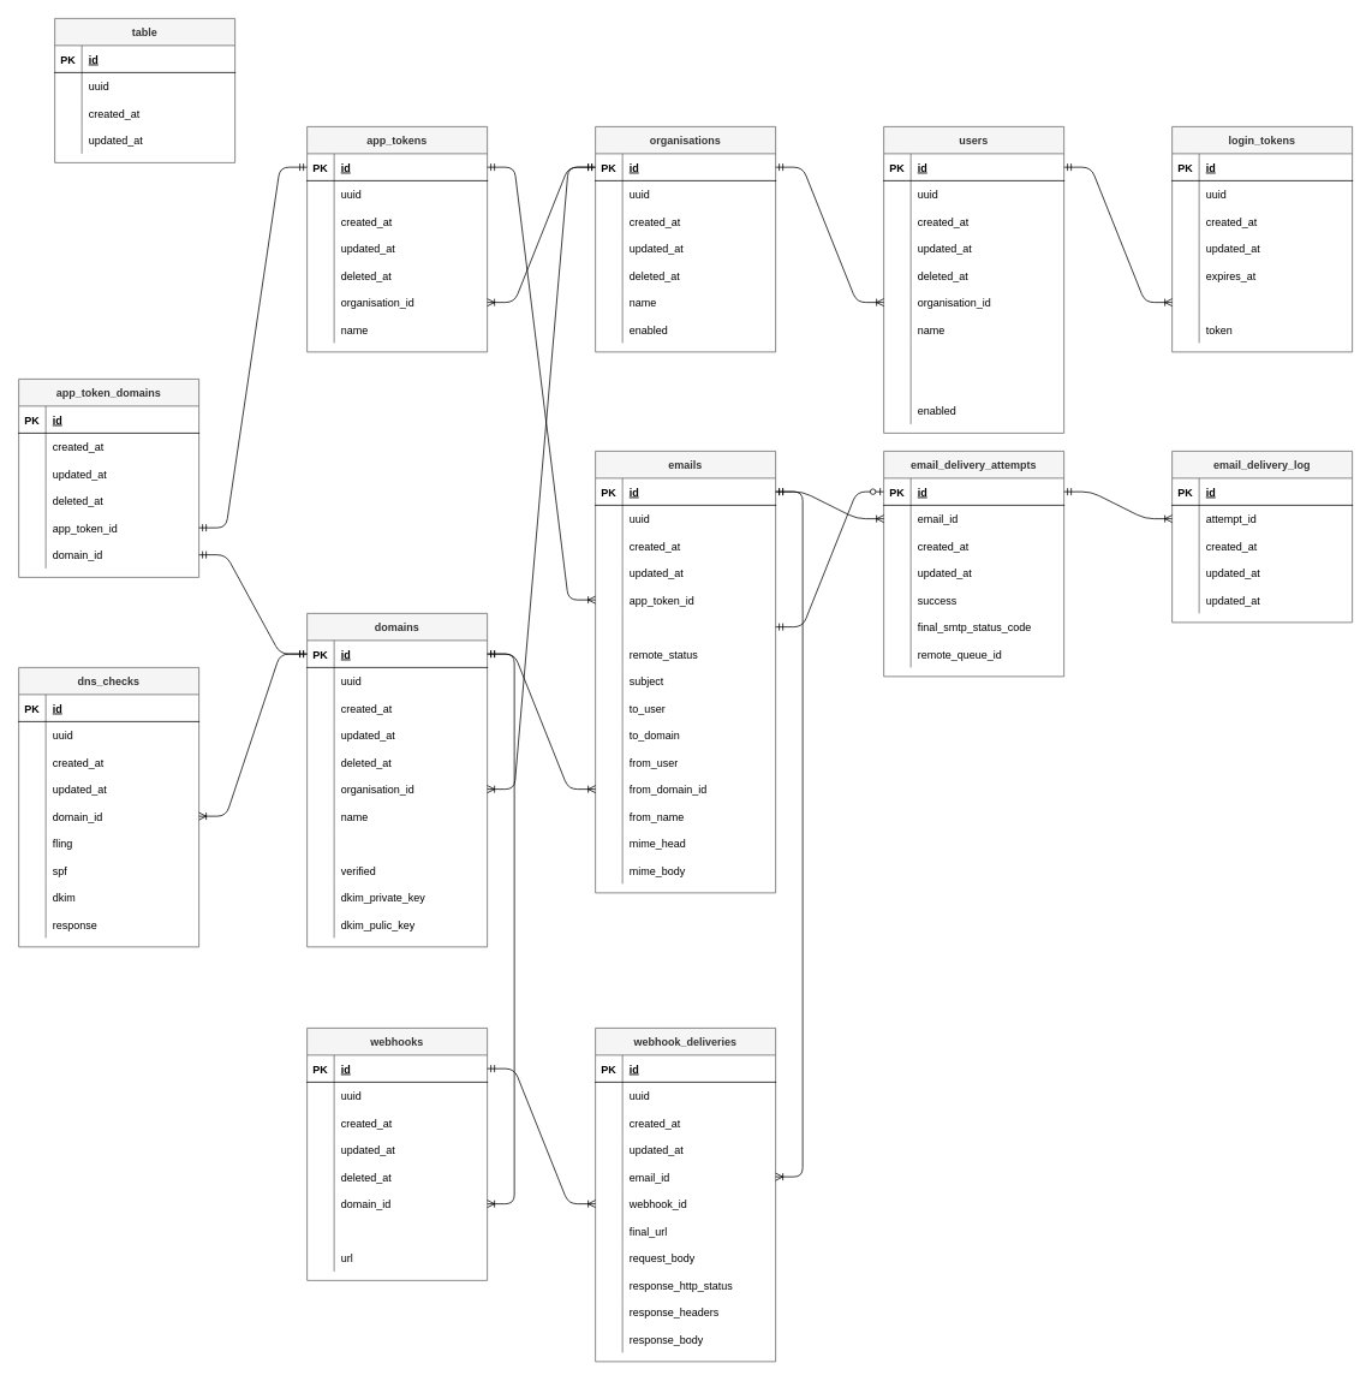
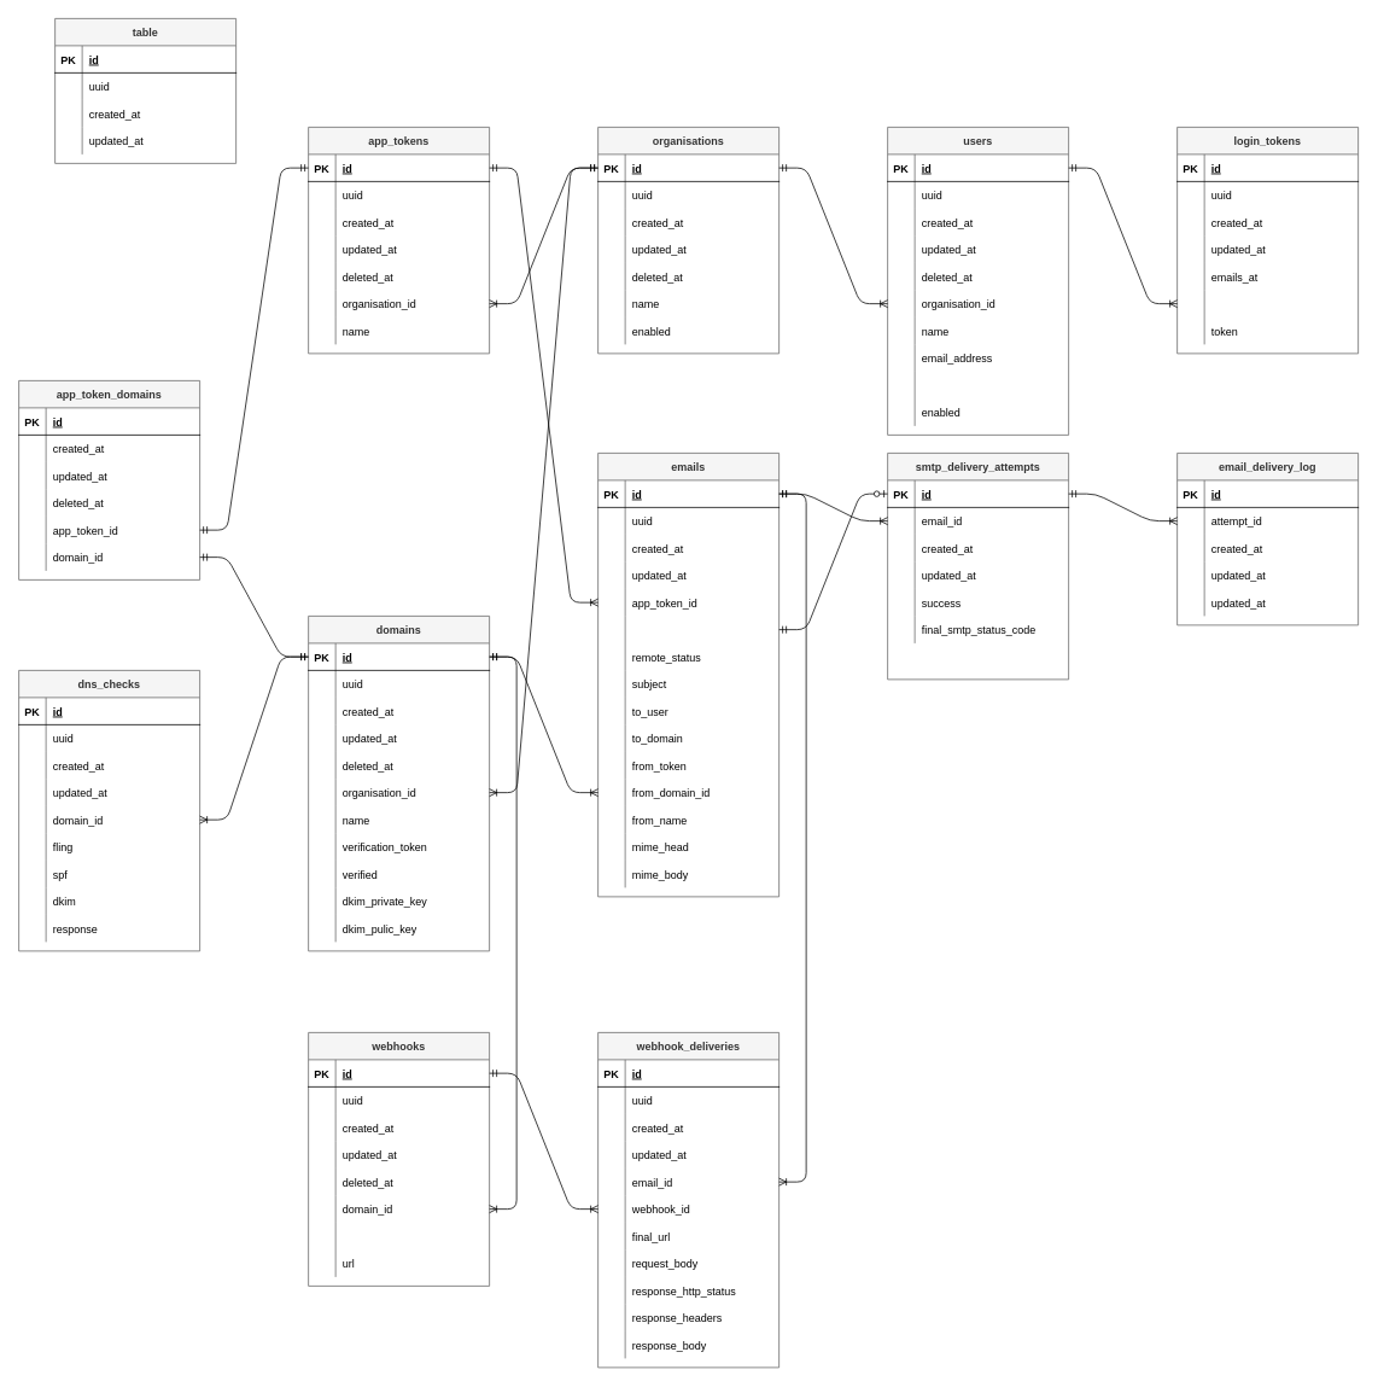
- <mxCell id="340" value="expires_at" style="shape=partialRectangle;connectable=0;fillColor=none;top=0;left=0;bottom=0;right=0;align=left;spacingLeft=6;overflow=hidden;" parent="338" vertex="1"><mxGeometry x="30" width="170" height="30" as="geometry" /></mxCell>
+ <mxCell id="340" value="emails_at" style="shape=partialRectangle;connectable=0;fillColor=none;top=0;left=0;bottom=0;right=0;align=left;spacingLeft=6;overflow=hidden;" parent="338" vertex="1"><mxGeometry x="30" width="170" height="30" as="geometry" /></mxCell>
+ <mxCell id="48" value="email_address" style="shape=partialRectangle;connectable=0;fillColor=none;top=0;left=0;bottom=0;right=0;align=left;spacingLeft=6;overflow=hidden;" parent="46" vertex="1"><mxGeometry x="30" width="170" height="30" as="geometry" /></mxCell>
- <mxCell id="136" value="email_delivery_attempts" style="shape=table;startSize=30;container=1;collapsible=1;childLayout=tableLayout;fixedRows=1;rowLines=0;fontStyle=1;align=center;resizeLast=1;fillColor=#f5f5f5;strokeColor=#666666;fontColor=#333333;" parent="1" vertex="1"><mxGeometry x="980" y="500" width="200" height="250" as="geometry" /></mxCell>
+ <mxCell id="136" value="smtp_delivery_attempts" style="shape=table;startSize=30;container=1;collapsible=1;childLayout=tableLayout;fixedRows=1;rowLines=0;fontStyle=1;align=center;resizeLast=1;fillColor=#f5f5f5;strokeColor=#666666;fontColor=#333333;" parent="1" vertex="1"><mxGeometry x="980" y="500" width="200" height="250" as="geometry" /></mxCell>
- <mxCell id="157" value="remote_queue_id" style="shape=partialRectangle;connectable=0;fillColor=none;top=0;left=0;bottom=0;right=0;align=left;spacingLeft=6;overflow=hidden;" parent="155" vertex="1"><mxGeometry x="30" width="170" height="30" as="geometry" /></mxCell>
- <mxCell id="86" value="from_user" style="shape=partialRectangle;connectable=0;fillColor=none;top=0;left=0;bottom=0;right=0;align=left;spacingLeft=6;overflow=hidden;" parent="84" vertex="1"><mxGeometry x="30" width="170" height="30" as="geometry" /></mxCell>
+ <mxCell id="86" value="from_token" style="shape=partialRectangle;connectable=0;fillColor=none;top=0;left=0;bottom=0;right=0;align=left;spacingLeft=6;overflow=hidden;" parent="84" vertex="1"><mxGeometry x="30" width="170" height="30" as="geometry" /></mxCell>
+ <mxCell id="200" value="verification_token" style="shape=partialRectangle;connectable=0;fillColor=none;top=0;left=0;bottom=0;right=0;align=left;spacingLeft=6;overflow=hidden;" parent="198" vertex="1"><mxGeometry x="30" width="170" height="30" as="geometry" /></mxCell>
